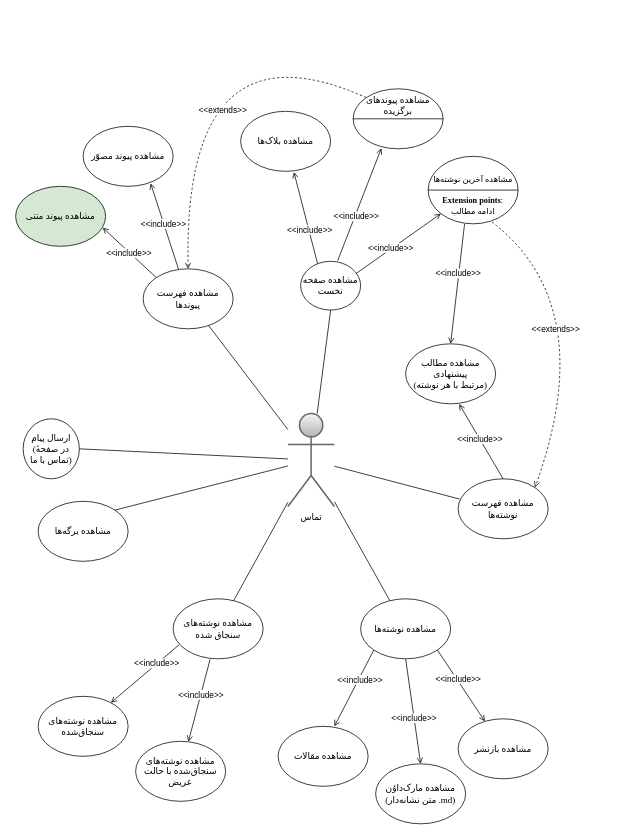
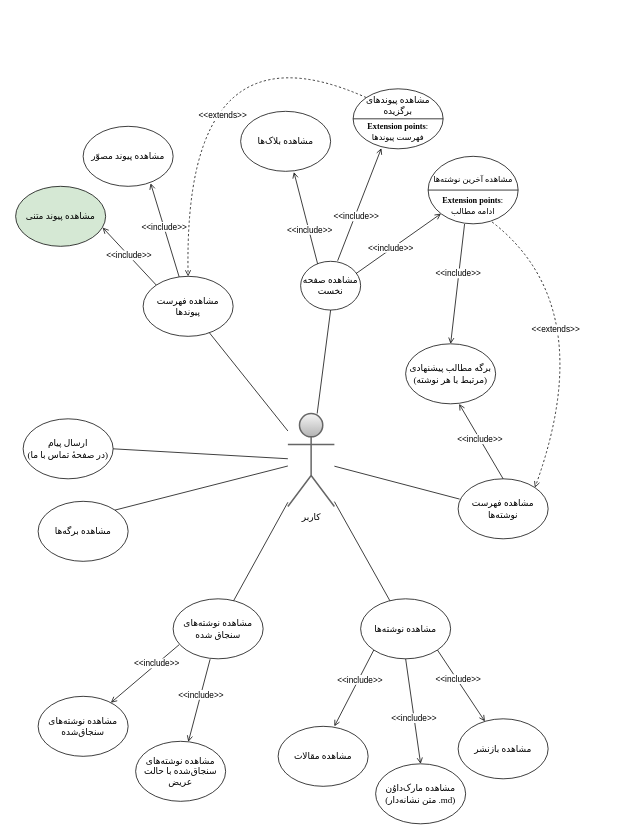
+ <mxCell id="59" value="&lt;font face=&quot;iransans&quot;&gt;&lt;span style=&quot;font-size: 11px&quot;&gt;&lt;b&gt;Extension points&lt;/b&gt;:&lt;br&gt;فهرست پیوندها&lt;br&gt;&lt;/span&gt;&lt;/font&gt;" style="text;html=1;strokeColor=none;fillColor=none;align=center;verticalAlign=middle;whiteSpace=wrap;rounded=0;" parent="56" vertex="1"><mxGeometry x="10" y="42" width="100" height="30" as="geometry" /></mxCell>
- <mxCell id="5" value="&lt;p&gt;&lt;font face=&quot;IRANSans&quot;&gt;مشاهده فهرست پیوندها&lt;br&gt;&lt;/font&gt;&lt;/p&gt;" style="ellipse;whiteSpace=wrap;html=1;" parent="1" vertex="1"><mxGeometry x="190" y="357.92" width="120" height="80" as="geometry" /></mxCell>
+ <mxCell id="5" value="&lt;p&gt;&lt;font face=&quot;IRANSans&quot;&gt;مشاهده فهرست پیوندها&lt;br&gt;&lt;/font&gt;&lt;/p&gt;" style="ellipse;whiteSpace=wrap;html=1;" parent="1" vertex="1"><mxGeometry x="190" y="367.92" width="120" height="80" as="geometry" /></mxCell>
- <mxCell id="37" value="&lt;p&gt;&lt;font face=&quot;IRANSans&quot;&gt;مشاهده مطالب پیشنهادی&lt;br&gt;(مرتبط با هر نوشته)&lt;br&gt;&lt;/font&gt;&lt;/p&gt;" style="ellipse;whiteSpace=wrap;html=1;" parent="1" vertex="1"><mxGeometry x="540" y="457.92" width="120" height="80" as="geometry" /></mxCell>
+ <mxCell id="37" value="&lt;p&gt;&lt;font face=&quot;IRANSans&quot;&gt;برگه مطالب پیشنهادی&lt;br&gt;(مرتبط با هر نوشته)&lt;br&gt;&lt;/font&gt;&lt;/p&gt;" style="ellipse;whiteSpace=wrap;html=1;" parent="1" vertex="1"><mxGeometry x="540" y="457.92" width="120" height="80" as="geometry" /></mxCell>
- <mxCell id="7" value="&lt;p&gt;&lt;font face=&quot;IRANSans&quot;&gt;ارسال پیام&lt;br&gt;(در صفحۀ تماس با ما)&lt;br&gt;&lt;/font&gt;&lt;/p&gt;" style="ellipse;whiteSpace=wrap;html=1;" parent="1" vertex="1"><mxGeometry x="30" y="557.92" width="75" height="80" as="geometry" /></mxCell>
+ <mxCell id="7" value="&lt;p&gt;&lt;font face=&quot;IRANSans&quot;&gt;ارسال پیام&lt;br&gt;(در صفحۀ تماس با ما)&lt;br&gt;&lt;/font&gt;&lt;/p&gt;" style="ellipse;whiteSpace=wrap;html=1;" parent="1" vertex="1"><mxGeometry x="30" y="557.92" width="120" height="80" as="geometry" /></mxCell>
- <mxCell id="2" value="&lt;font style=&quot;font-size: 12px&quot; face=&quot;IRANSans&quot;&gt;تماس&lt;br&gt;&lt;/font&gt;" style="shape=umlActor;verticalLabelPosition=bottom;verticalAlign=top;html=1;outlineConnect=0;comic=0;strokeWidth=2;fillColor=#f5f5f5;strokeColor=#666666;gradientColor=#b3b3b3;" parent="1" vertex="1"><mxGeometry x="383" y="550.92" width="62" height="124" as="geometry" /></mxCell>
+ <mxCell id="2" value="&lt;font style=&quot;font-size: 12px&quot; face=&quot;IRANSans&quot;&gt;کاربر&lt;br&gt;&lt;/font&gt;" style="shape=umlActor;verticalLabelPosition=bottom;verticalAlign=top;html=1;outlineConnect=0;comic=0;strokeWidth=2;fillColor=#f5f5f5;strokeColor=#666666;gradientColor=#b3b3b3;" parent="1" vertex="1"><mxGeometry x="383" y="550.92" width="62" height="124" as="geometry" /></mxCell>
